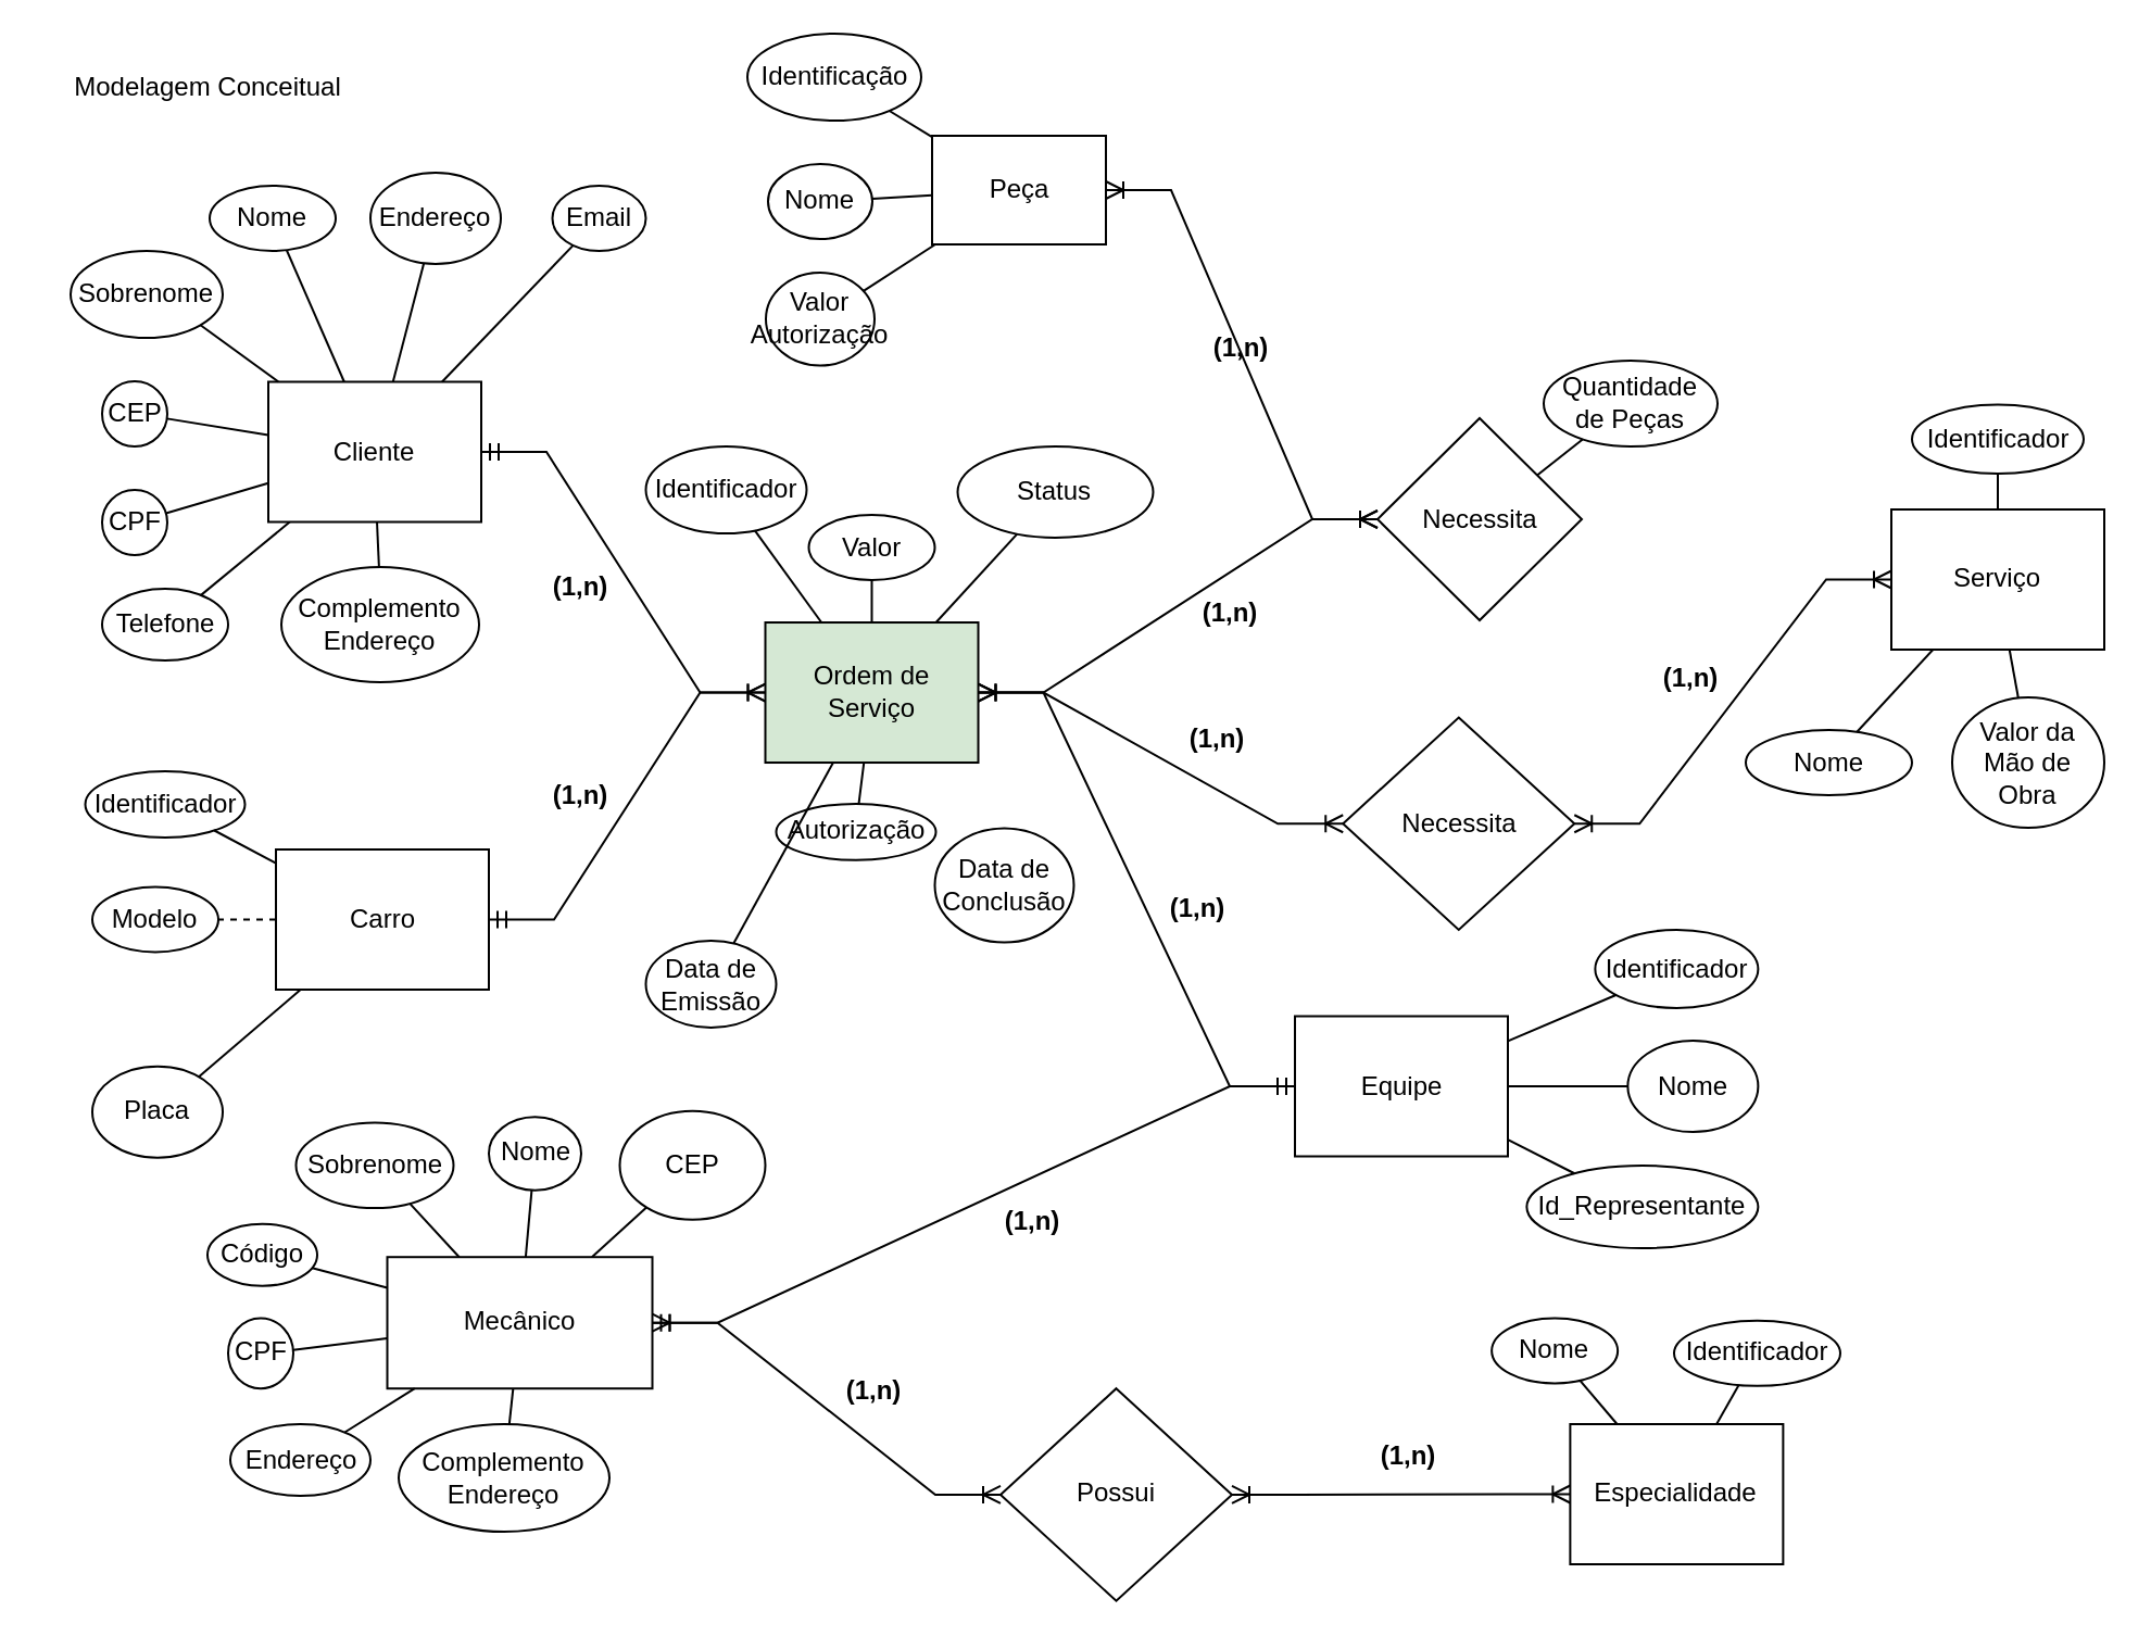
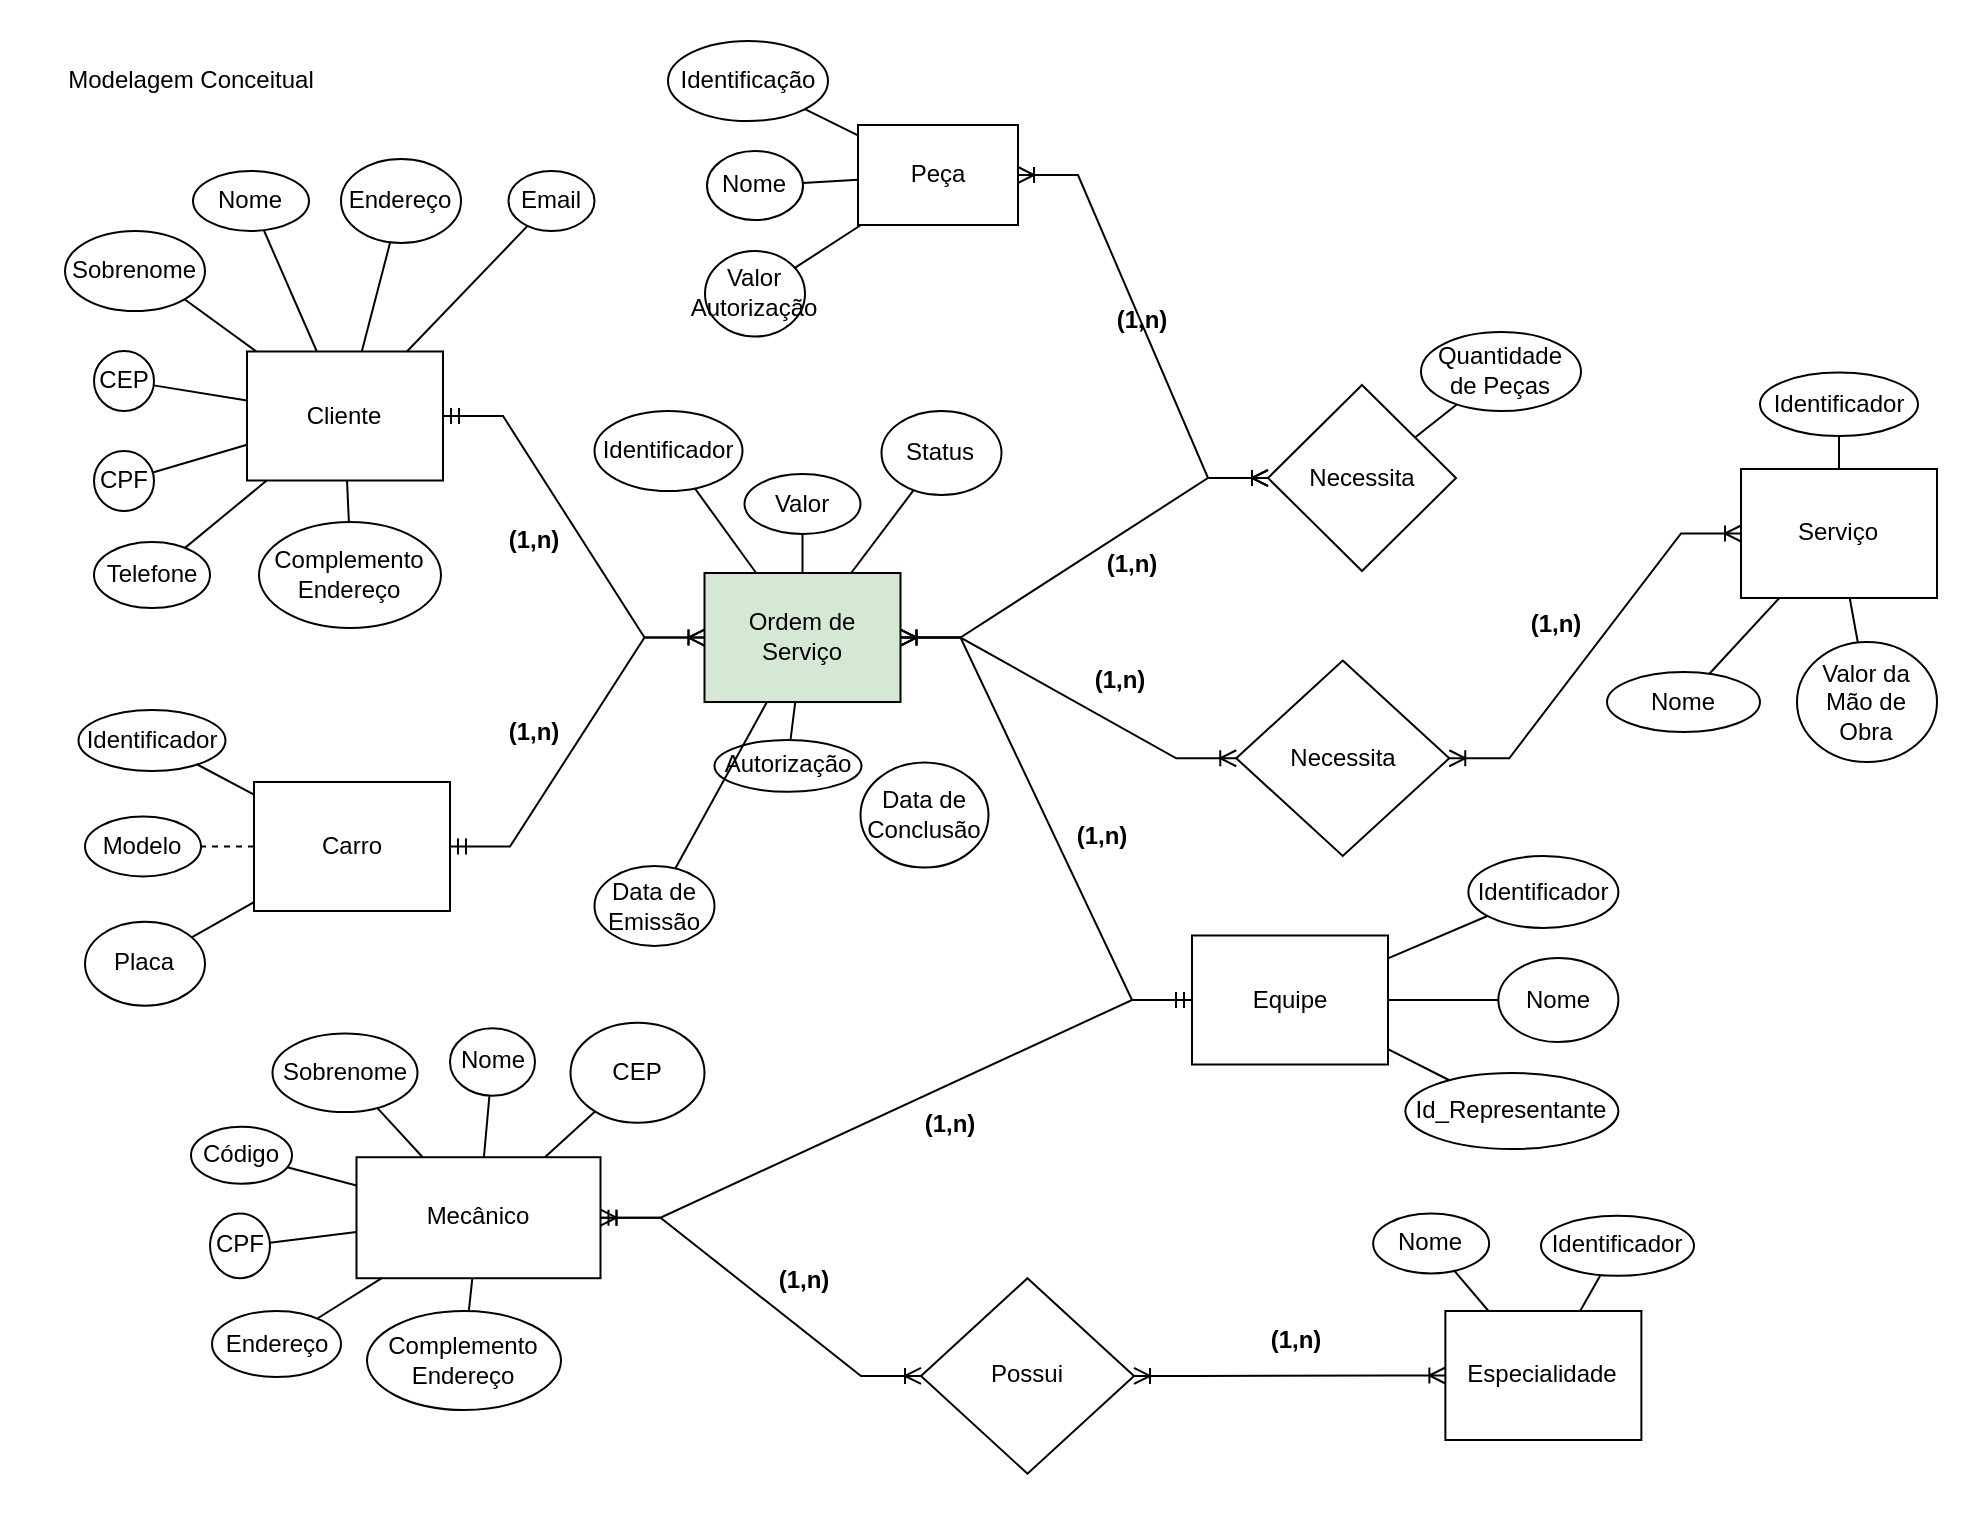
- <mxCell id="13" value="Identificação" style="ellipse;whiteSpace=wrap;html=1;" parent="1" vertex="1"><mxGeometry x="343.5" y="15" width="80" height="40" as="geometry" /></mxCell>
+ <mxCell id="13" value="Identificação" style="ellipse;whiteSpace=wrap;html=1;" parent="1" vertex="1"><mxGeometry x="333.5" y="20" width="80" height="40" as="geometry" /></mxCell>
- <mxCell id="59" value="Status" style="ellipse;whiteSpace=wrap;html=1;" vertex="1" parent="1"><mxGeometry x="440.25" y="205" width="90" height="42" as="geometry" /></mxCell>
+ <mxCell id="59" value="Status" style="ellipse;whiteSpace=wrap;html=1;" vertex="1" parent="1"><mxGeometry x="440.25" y="205" width="60" height="42" as="geometry" /></mxCell>
- <mxCell id="34" value="Placa" style="ellipse;whiteSpace=wrap;html=1;" vertex="1" parent="1"><mxGeometry x="42" y="490.37" width="60" height="42" as="geometry" /></mxCell>
+ <mxCell id="34" value="Placa" style="ellipse;whiteSpace=wrap;html=1;" vertex="1" parent="1"><mxGeometry x="42" y="460.37" width="60" height="42" as="geometry" /></mxCell>
